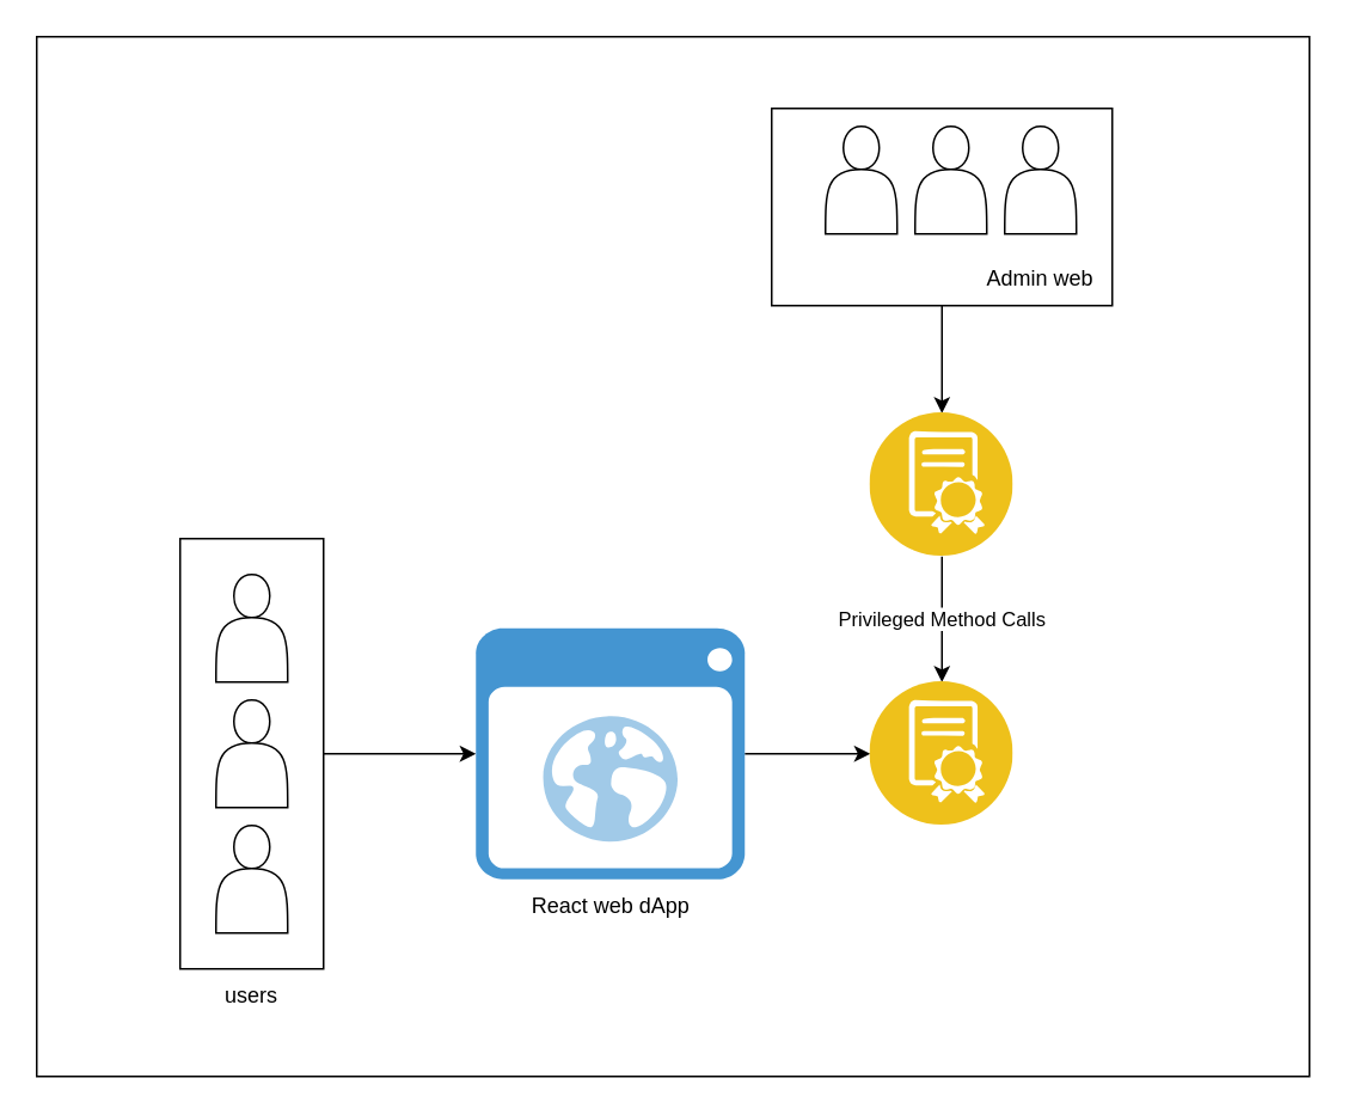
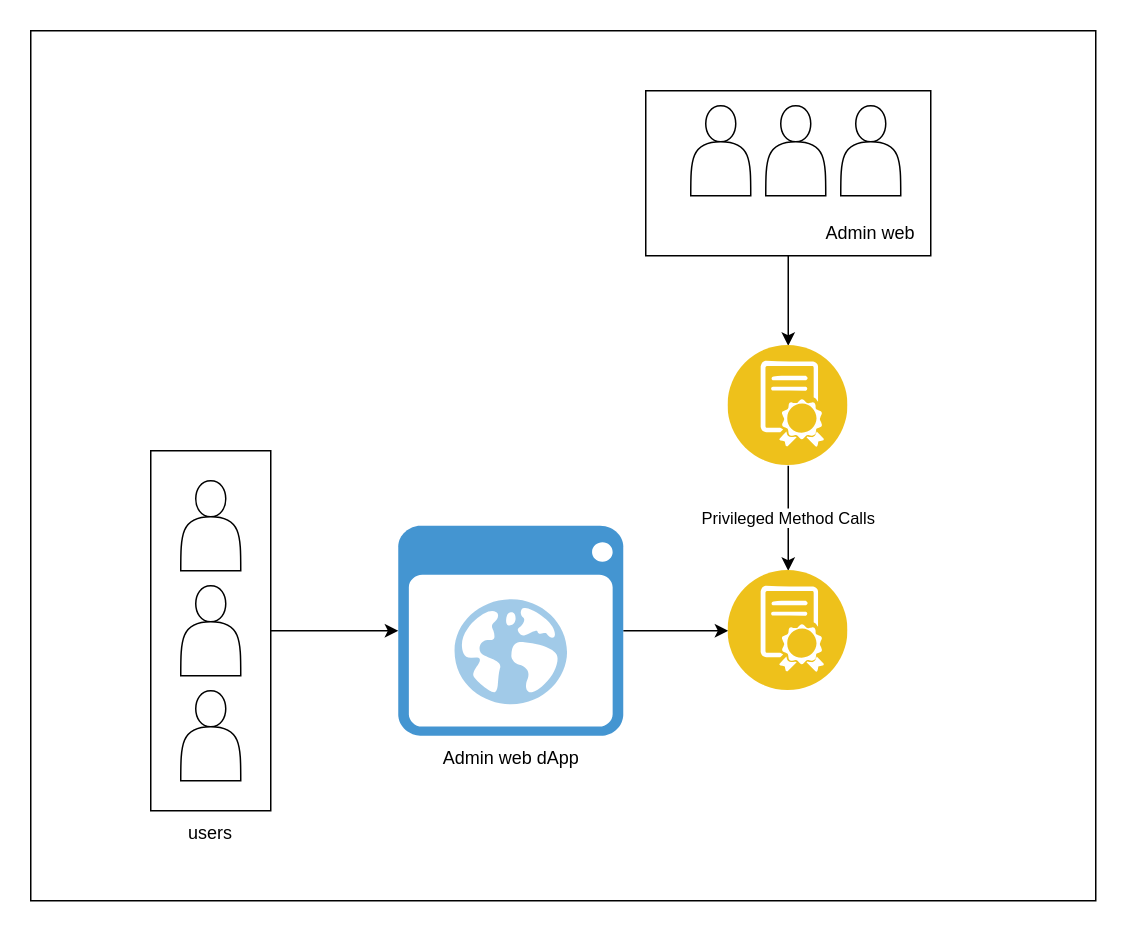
- <mxCell id="25" value="React web dApp" style="text;html=1;strokeColor=none;fillColor=none;align=center;verticalAlign=middle;whiteSpace=wrap;rounded=0;" vertex="1" parent="23"><mxGeometry x="22.5" y="140" width="105" height="30" as="geometry" /></mxCell>
+ <mxCell id="25" value="Admin web dApp" style="text;html=1;strokeColor=none;fillColor=none;align=center;verticalAlign=middle;whiteSpace=wrap;rounded=0;" vertex="1" parent="23"><mxGeometry x="22.5" y="140" width="105" height="30" as="geometry" /></mxCell>
